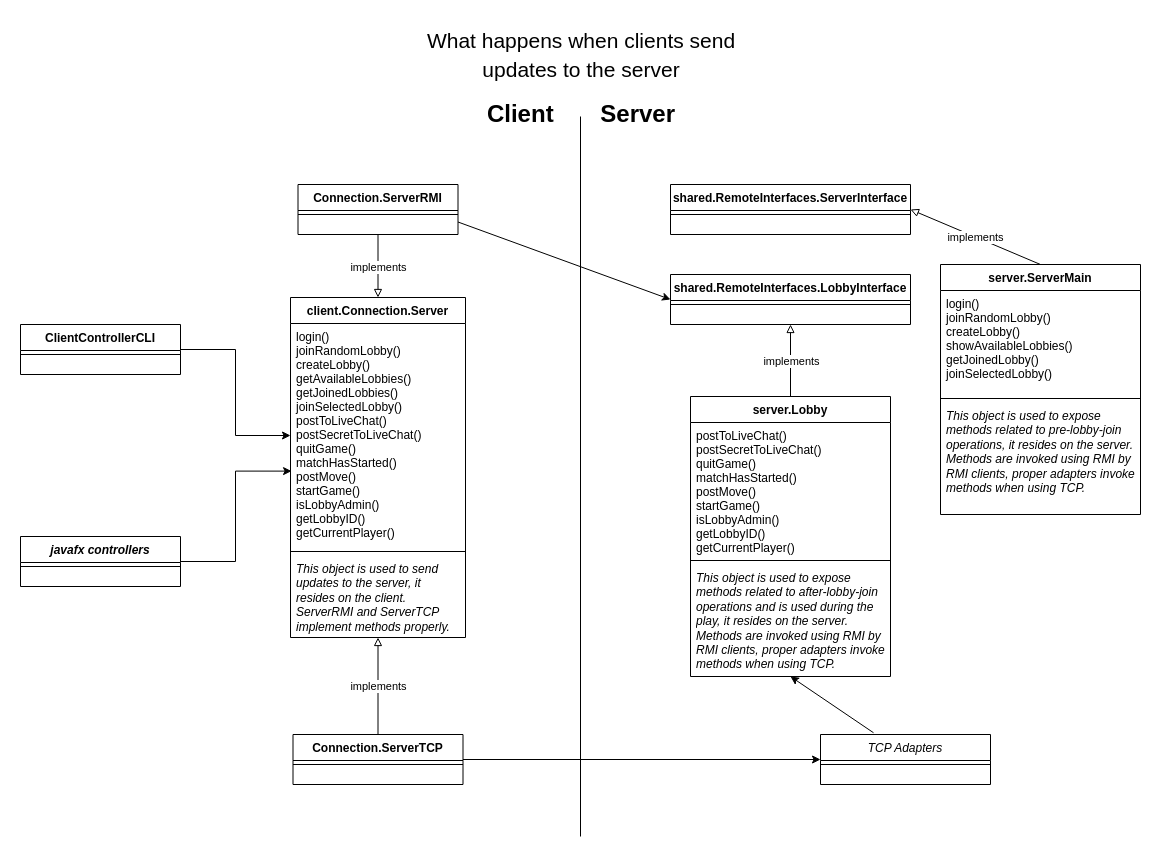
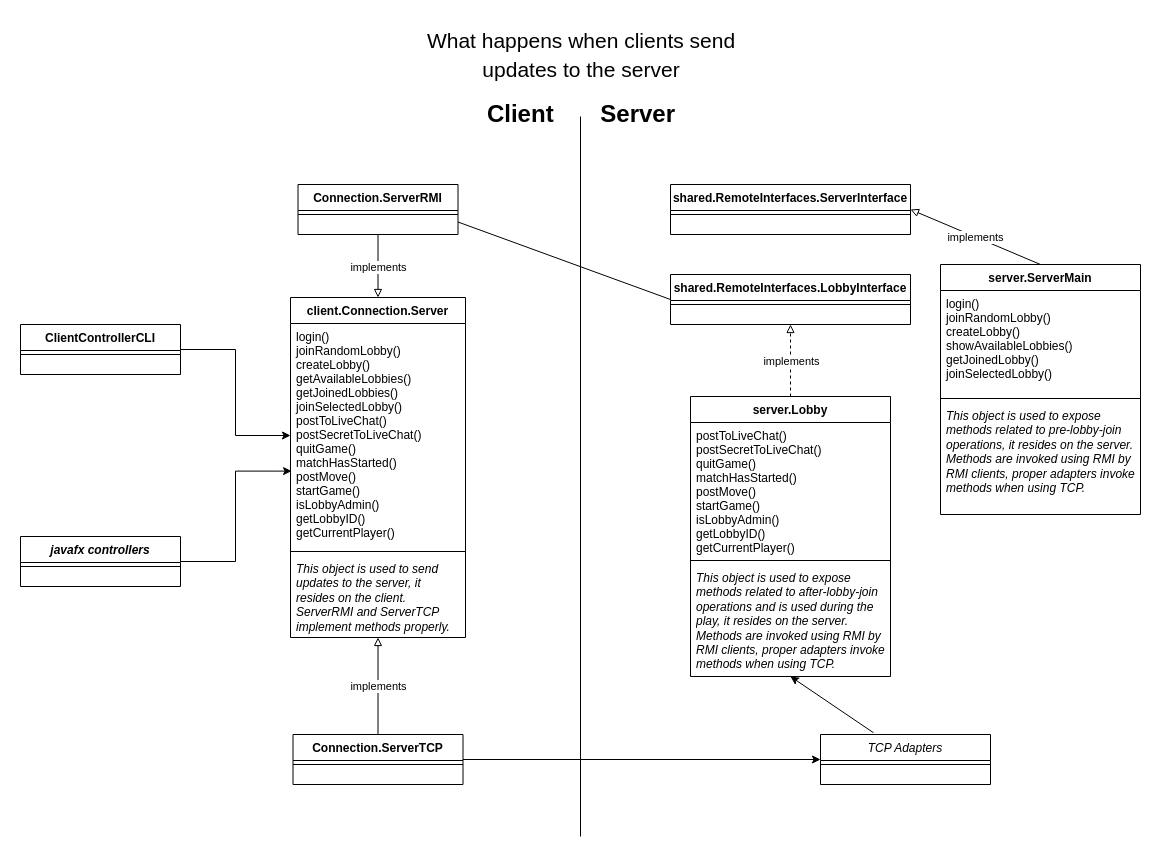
- <mxCell id="35" value="" style="endArrow=classic;html=1;rounded=0;exitX=1;exitY=0.75;exitDx=0;exitDy=0;entryX=0;entryY=0.5;entryDx=0;entryDy=0;" parent="1" source="8" target="33" edge="1"><mxGeometry relative="1" as="geometry"><mxPoint x="468" y="219" as="sourcePoint" /><mxPoint x="680" y="219" as="targetPoint" /></mxGeometry></mxCell>
+ <mxCell id="35" value="" style="endArrow=none;html=1;rounded=0;exitX=1;exitY=0.75;exitDx=0;exitDy=0;entryX=0;entryY=0.5;entryDx=0;entryDy=0;" parent="1" source="8" target="33" edge="1"><mxGeometry relative="1" as="geometry"><mxPoint x="468" y="219" as="sourcePoint" /><mxPoint x="680" y="219" as="targetPoint" /></mxGeometry></mxCell>
- <mxCell id="40" value="" style="endArrow=block;html=1;rounded=0;exitX=0.5;exitY=0;exitDx=0;exitDy=0;entryX=0.5;entryY=1;entryDx=0;entryDy=0;endFill=0;" parent="1" source="36" target="33" edge="1"><mxGeometry relative="1" as="geometry"><mxPoint x="1050" y="274" as="sourcePoint" /><mxPoint x="920" y="219" as="targetPoint" /></mxGeometry></mxCell>
+ <mxCell id="40" value="" style="endArrow=block;html=1;rounded=0;exitX=0.5;exitY=0;exitDx=0;exitDy=0;entryX=0.5;entryY=1;entryDx=0;entryDy=0;endFill=0;dashed=1;" parent="1" source="36" target="33" edge="1"><mxGeometry relative="1" as="geometry"><mxPoint x="1050" y="274" as="sourcePoint" /><mxPoint x="920" y="219" as="targetPoint" /></mxGeometry></mxCell>
